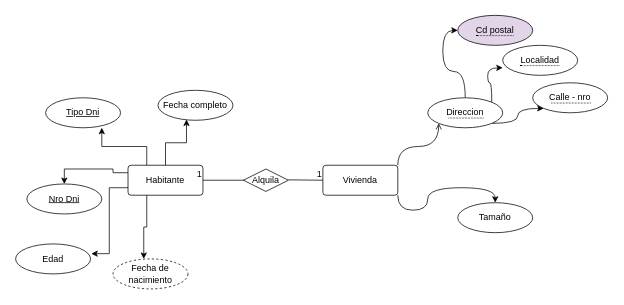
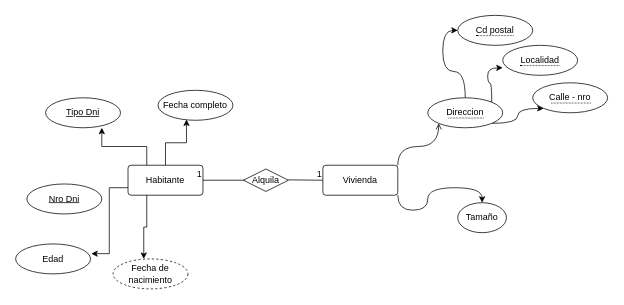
- <mxCell id="15" value="&lt;span style=&quot;border-bottom: 1px dotted&quot;&gt;Cd postal&lt;/span&gt;" style="ellipse;whiteSpace=wrap;html=1;align=center;fillColor=#e1d5e7;" vertex="1" parent="1"><mxGeometry x="610" y="20" width="100" height="40" as="geometry" /></mxCell>
+ <mxCell id="15" value="&lt;span style=&quot;border-bottom: 1px dotted&quot;&gt;Cd postal&lt;/span&gt;" style="ellipse;whiteSpace=wrap;html=1;align=center;" vertex="1" parent="1"><mxGeometry x="610" y="20" width="100" height="40" as="geometry" /></mxCell>
- <mxCell id="2" style="edgeStyle=orthogonalEdgeStyle;rounded=0;orthogonalLoop=1;jettySize=auto;html=1;exitX=0;exitY=0.25;exitDx=0;exitDy=0;entryX=0.5;entryY=0;entryDx=0;entryDy=0;" edge="1" parent="1" source="3" target="8"><mxGeometry relative="1" as="geometry" /></mxCell>
- <mxCell id="19" value="Tamaño" style="ellipse;whiteSpace=wrap;html=1;align=center;" vertex="1" parent="1"><mxGeometry x="610" y="270" width="100" height="40" as="geometry" /></mxCell>
+ <mxCell id="19" value="Tamaño" style="ellipse;whiteSpace=wrap;html=1;align=center;" vertex="1" parent="1"><mxGeometry x="610" y="270" width="65" height="40" as="geometry" /></mxCell>
